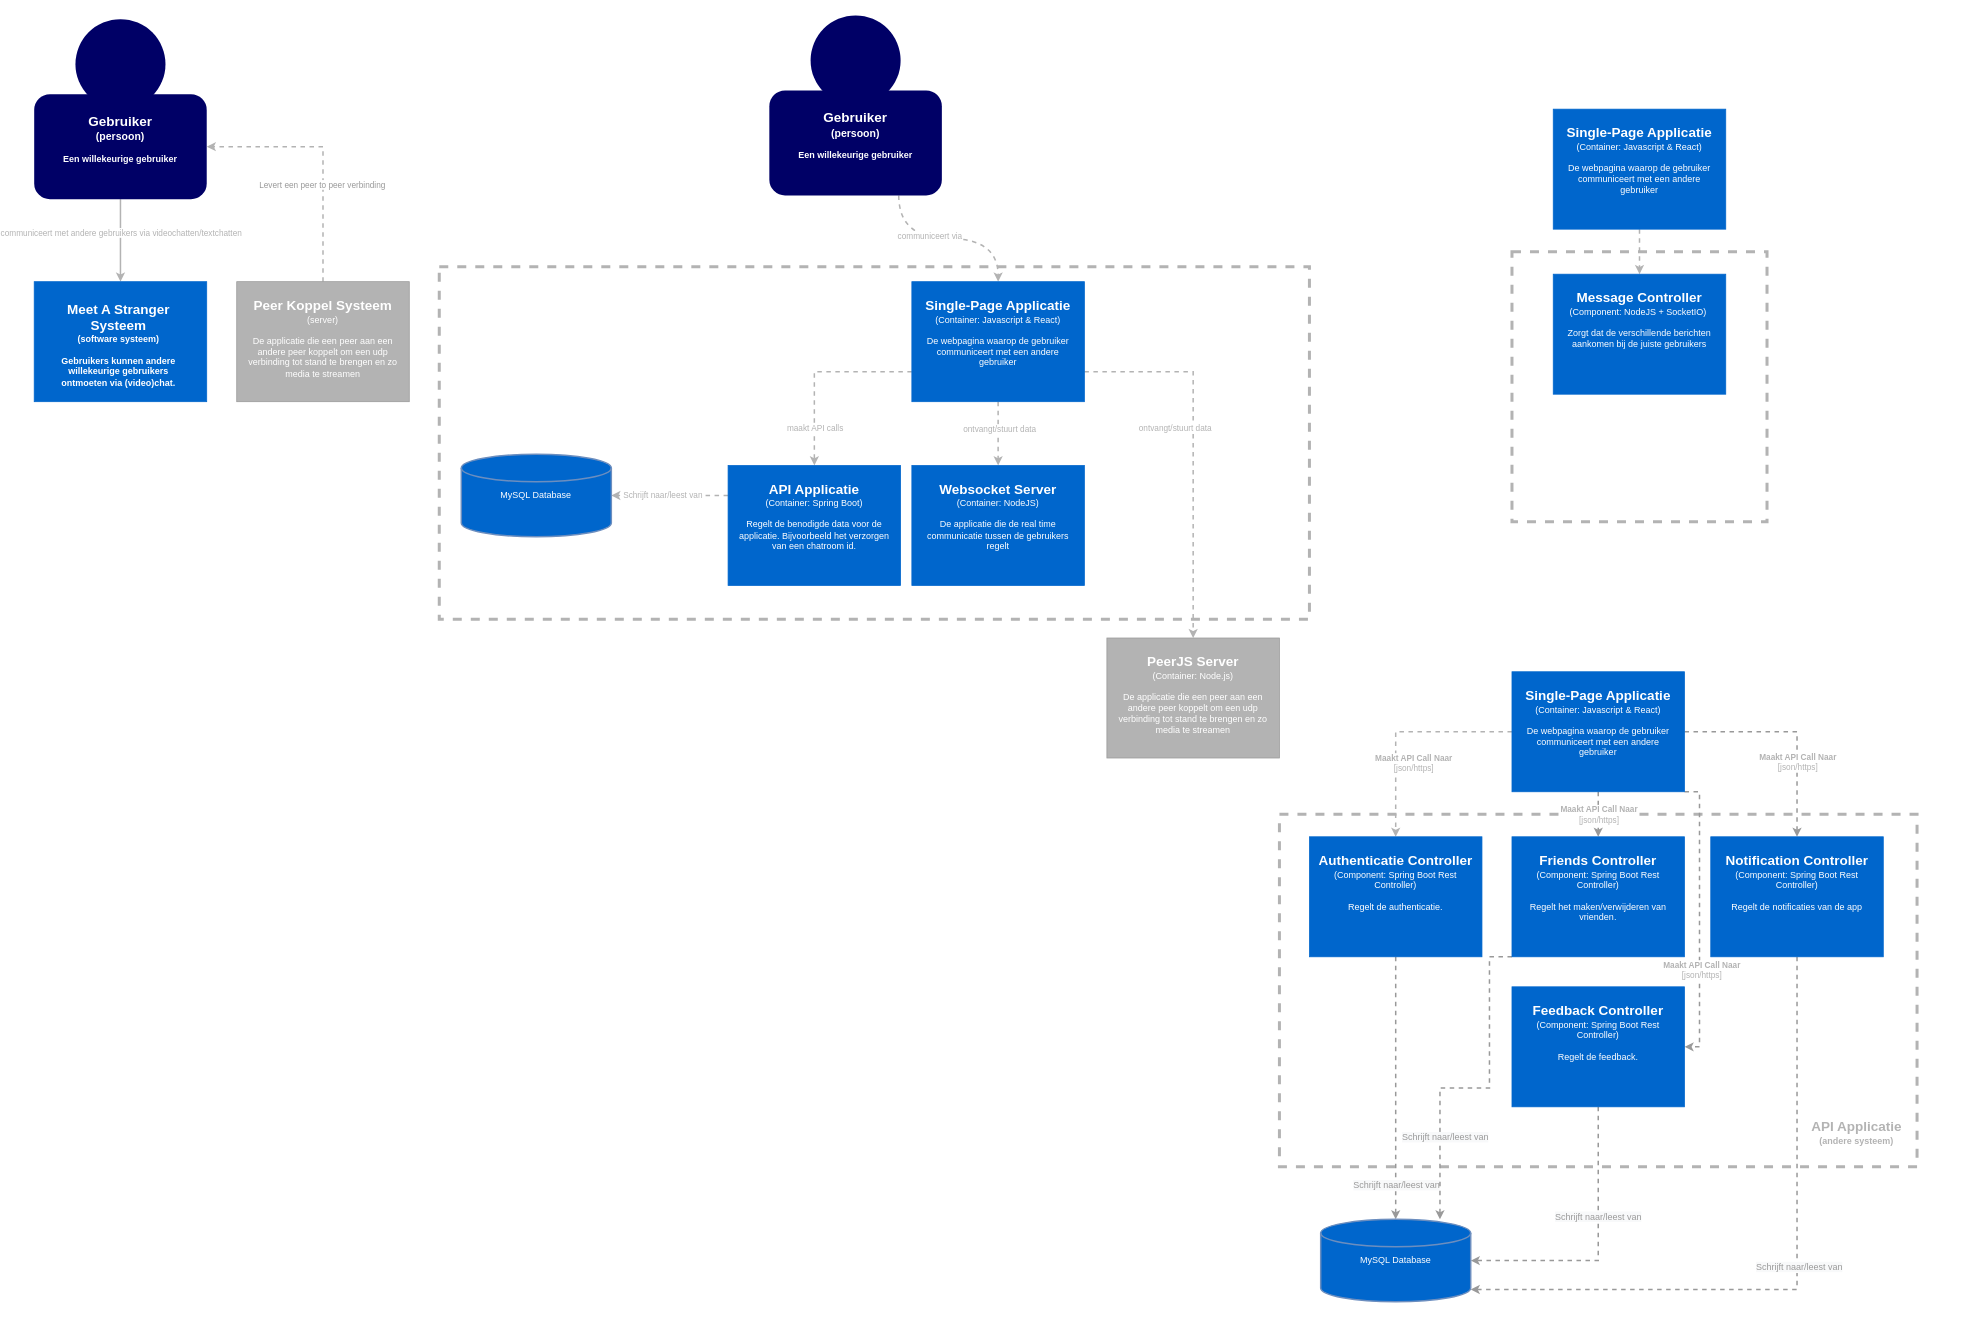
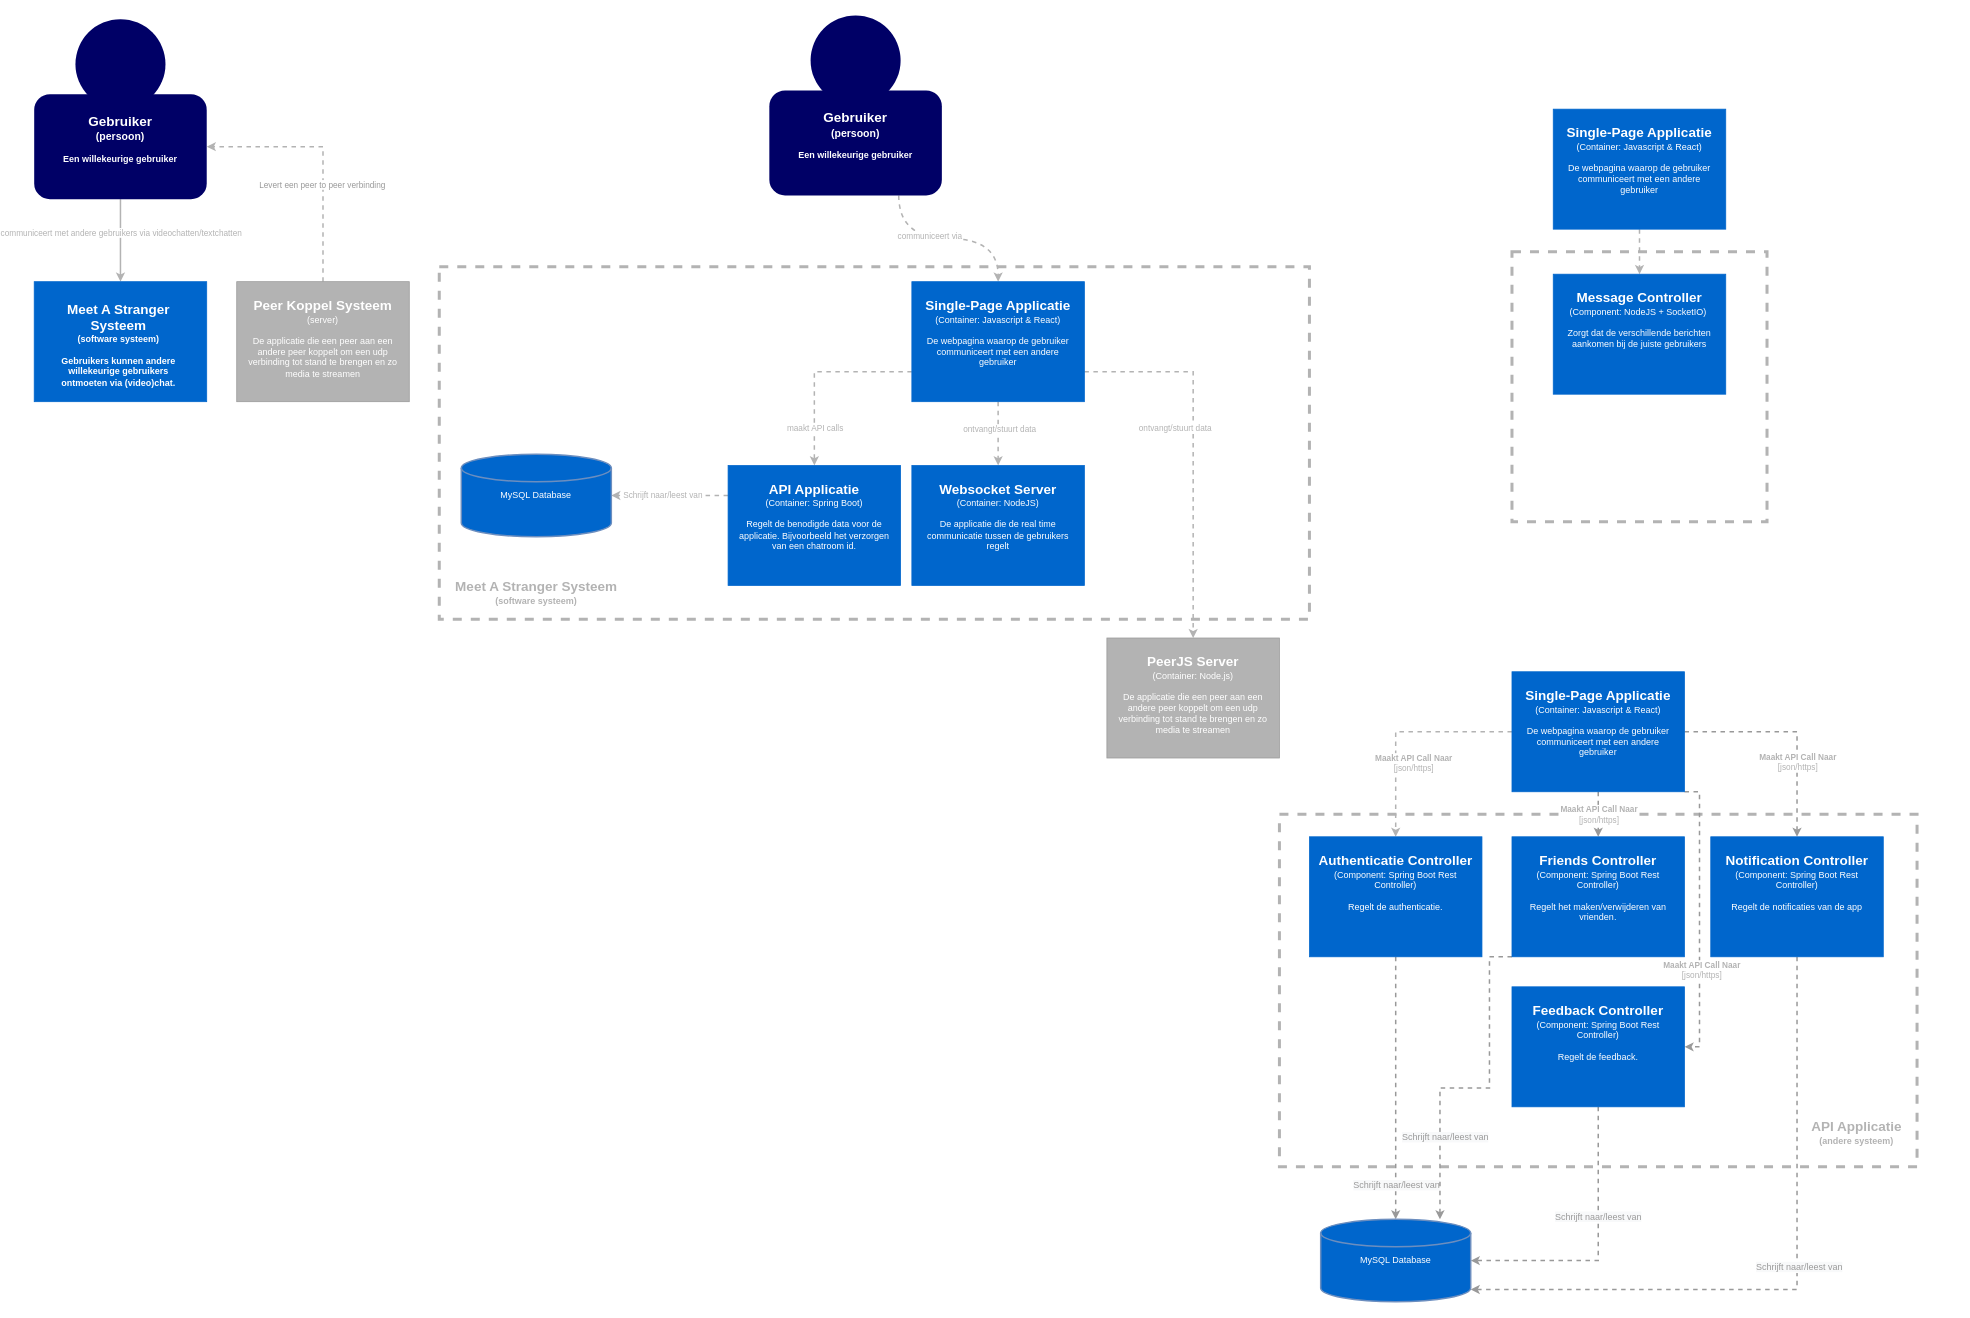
+ <mxCell id="24" value="&lt;b&gt;&lt;font&gt;&lt;font color=&quot;#b3b3b3&quot;&gt;&lt;span style=&quot;font-size: 18px&quot;&gt;Meet A Stranger Systeem&lt;/span&gt;&lt;br&gt;&lt;font style=&quot;font-size: 12px&quot;&gt;(software systeem)&lt;/font&gt;&lt;/font&gt;&lt;br&gt;&lt;/font&gt;&lt;/b&gt;" style="text;html=1;strokeColor=none;fillColor=none;align=center;verticalAlign=top;whiteSpace=wrap;rounded=0;fontColor=#FFFFFF;" parent="1" vertex="1"><mxGeometry x="560" y="765" width="258.75" height="60" as="geometry" /></mxCell>
